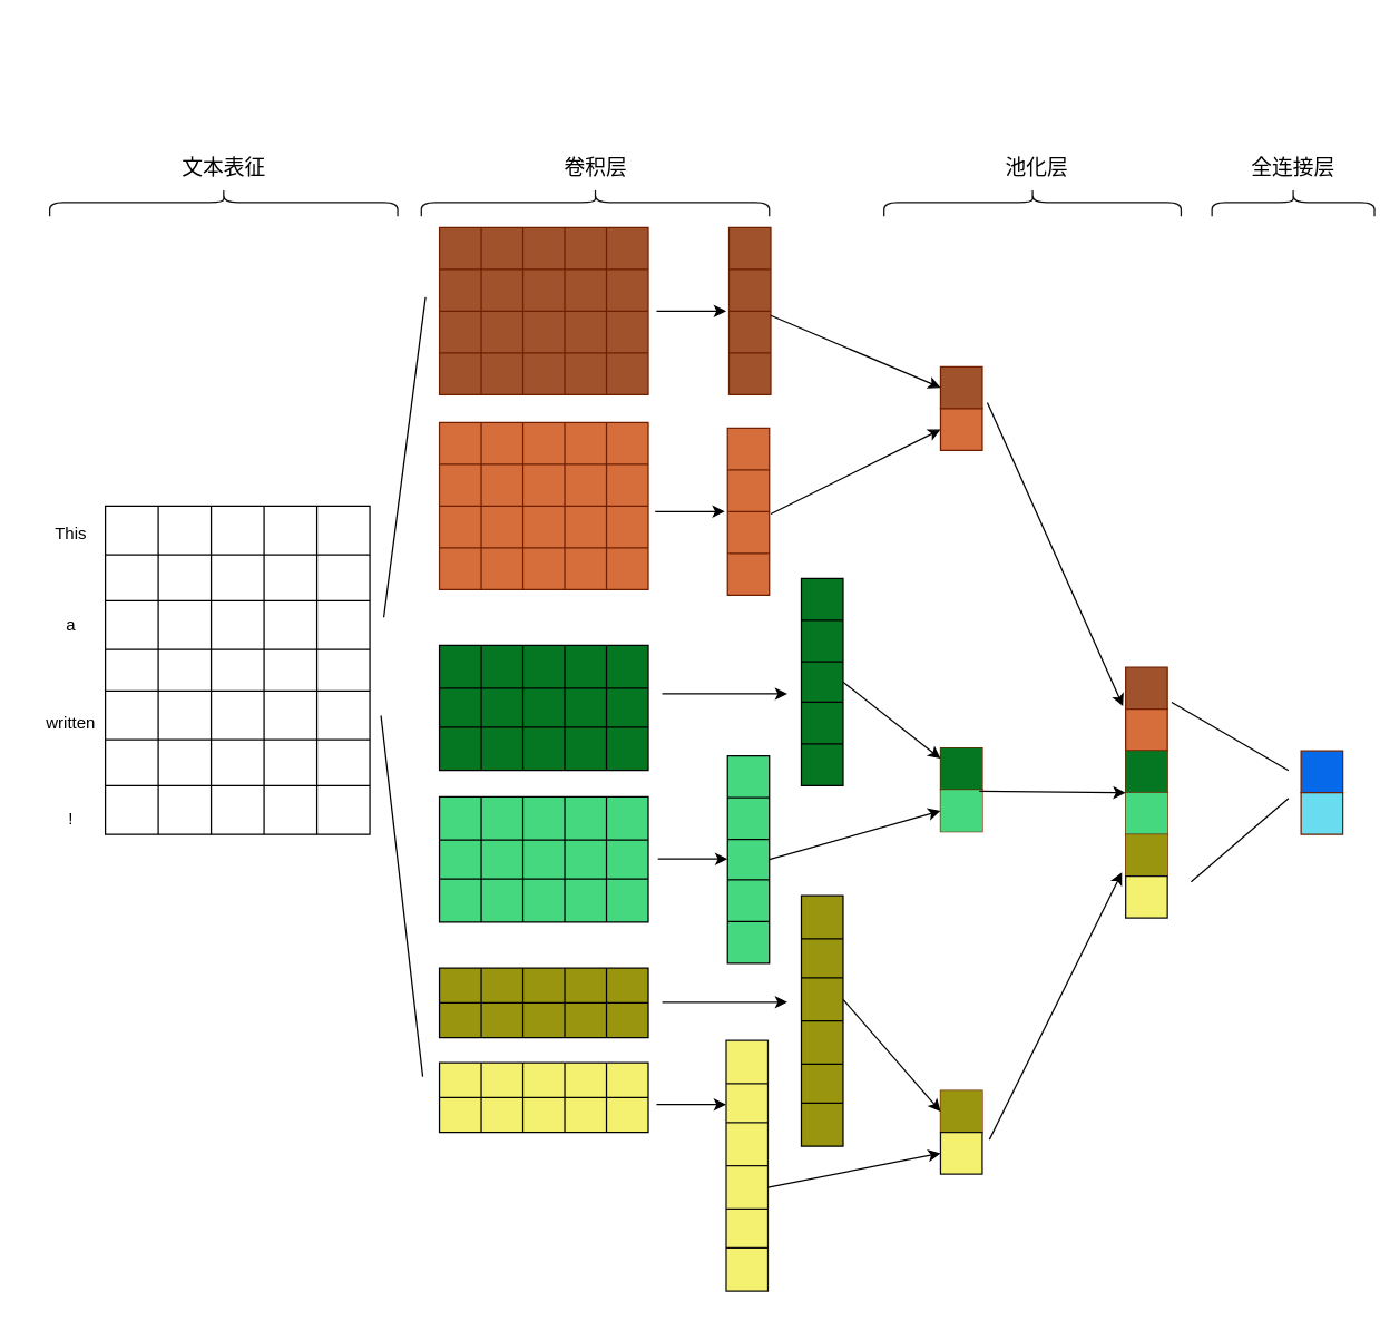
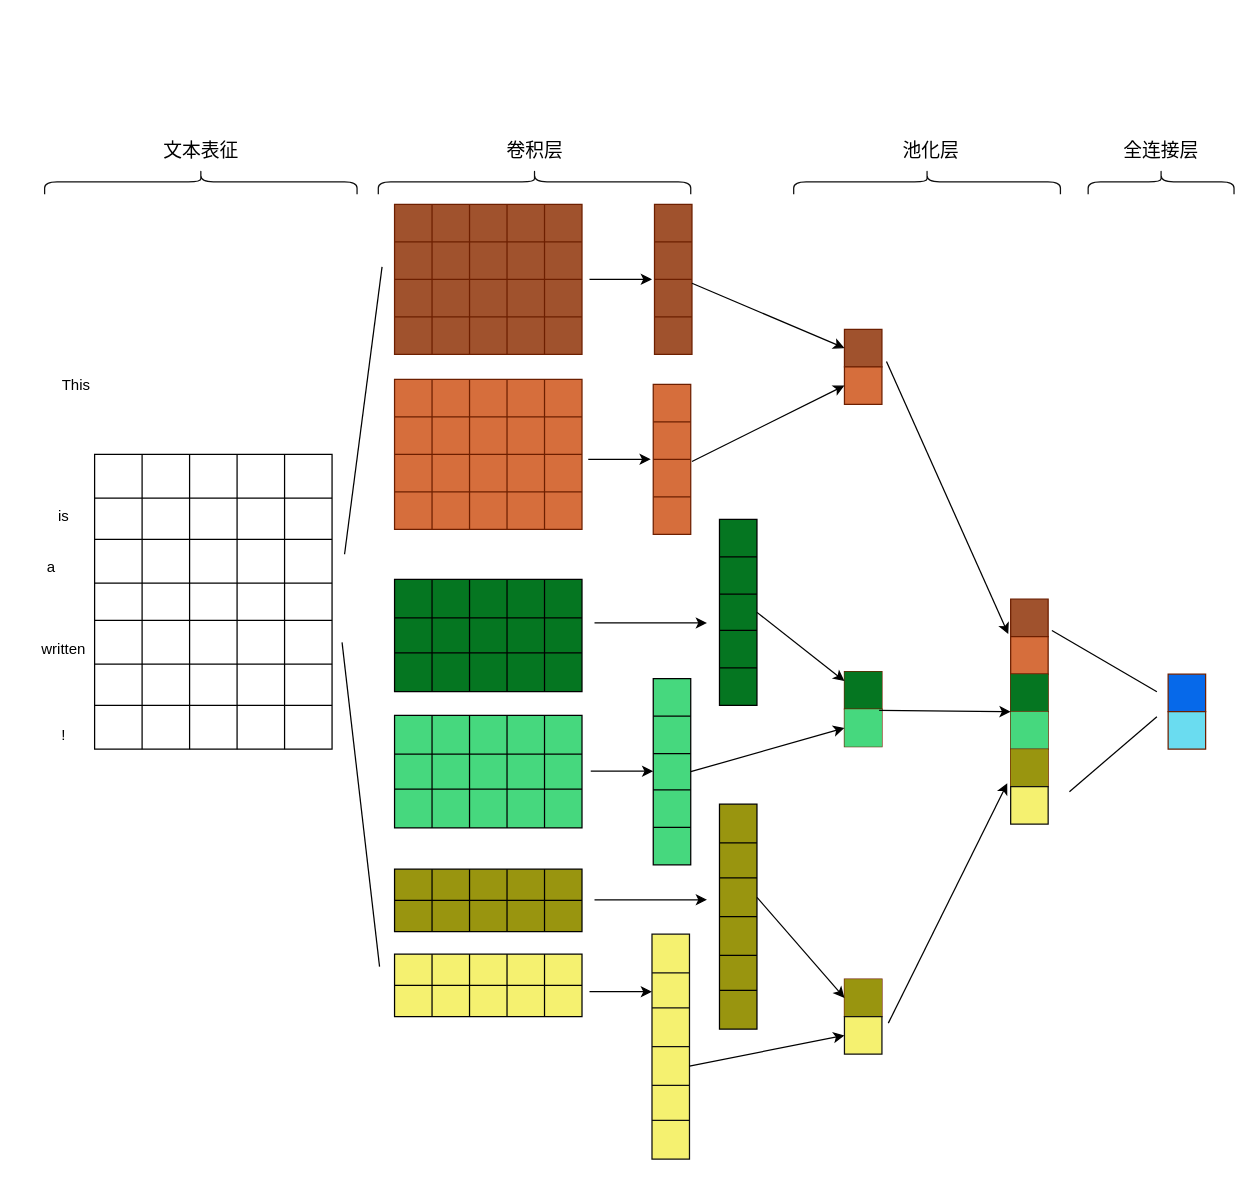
- <mxCell id="45" value="This" style="text;html=1;align=center;verticalAlign=middle;resizable=0;points=[];autosize=1;strokeColor=none;fillColor=none;" vertex="1" parent="1"><mxGeometry x="25" y="368" width="50" height="30" as="geometry" /></mxCell>
+ <mxCell id="45" value="This" style="text;html=1;align=center;verticalAlign=middle;resizable=0;points=[];autosize=1;strokeColor=none;fillColor=none;" vertex="1" parent="1"><mxGeometry x="35" y="293" width="50" height="30" as="geometry" /></mxCell>
+ <mxCell id="46" value="is" style="text;html=1;align=center;verticalAlign=middle;resizable=0;points=[];autosize=1;strokeColor=none;fillColor=none;" vertex="1" parent="1"><mxGeometry x="35" y="398" width="30" height="30" as="geometry" /></mxCell>
- <mxCell id="47" value="a" style="text;html=1;align=center;verticalAlign=middle;resizable=0;points=[];autosize=1;strokeColor=none;fillColor=none;" vertex="1" parent="1"><mxGeometry x="35" y="434" width="30" height="30" as="geometry" /></mxCell>
+ <mxCell id="47" value="a" style="text;html=1;align=center;verticalAlign=middle;resizable=0;points=[];autosize=1;strokeColor=none;fillColor=none;" vertex="1" parent="1"><mxGeometry x="25" y="439" width="30" height="30" as="geometry" /></mxCell>
